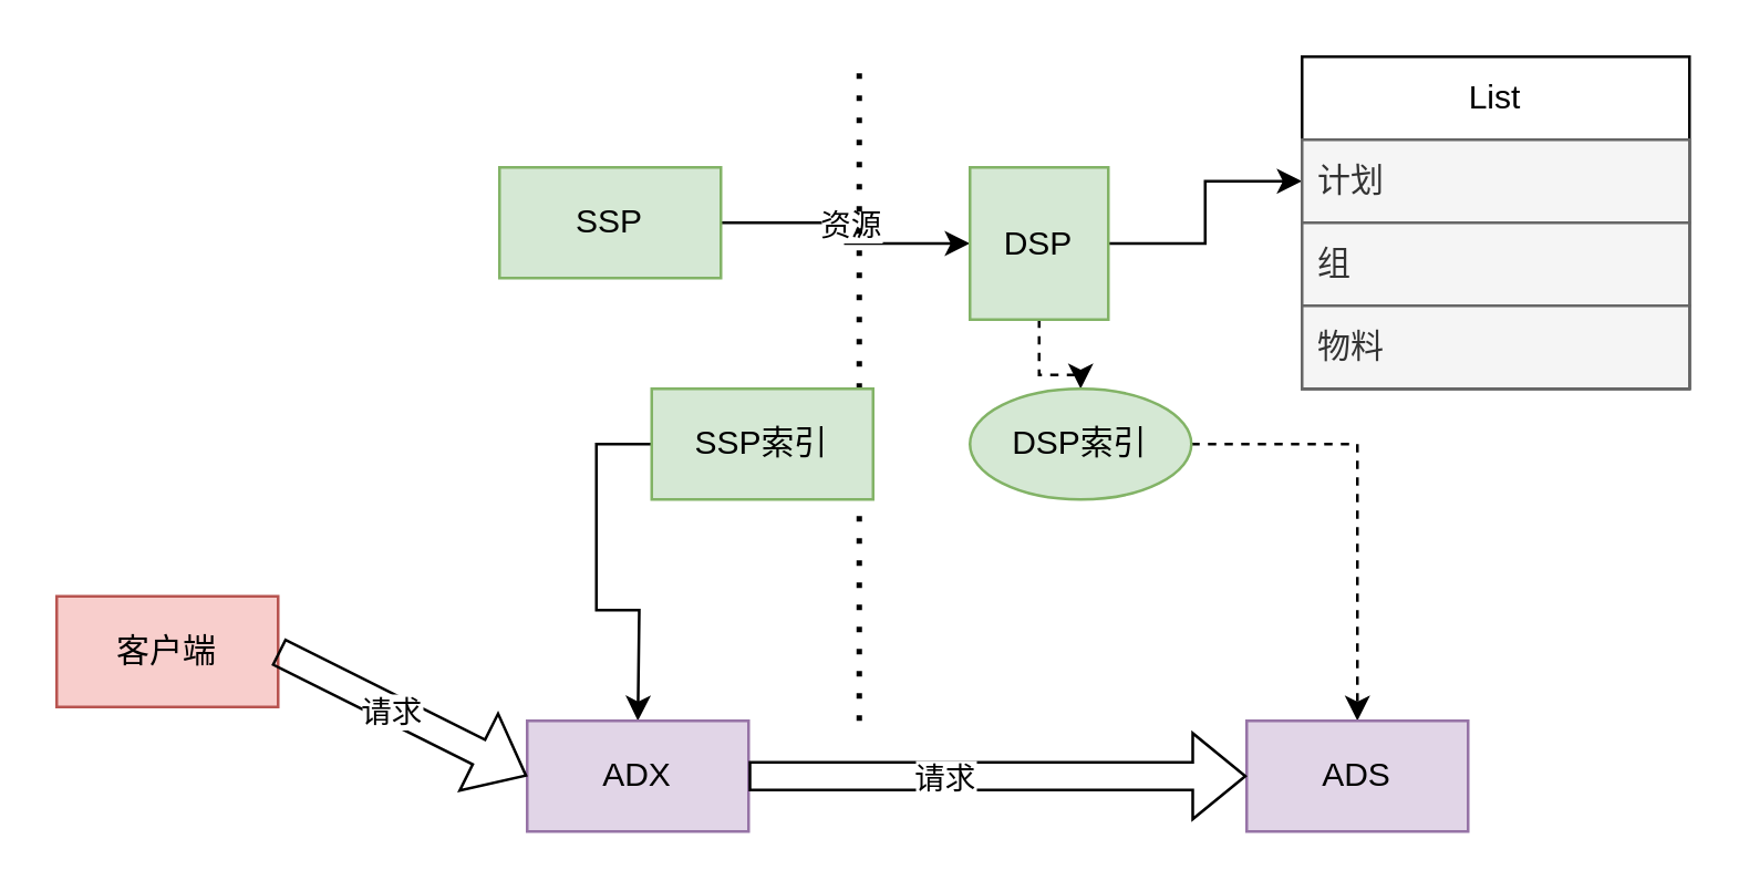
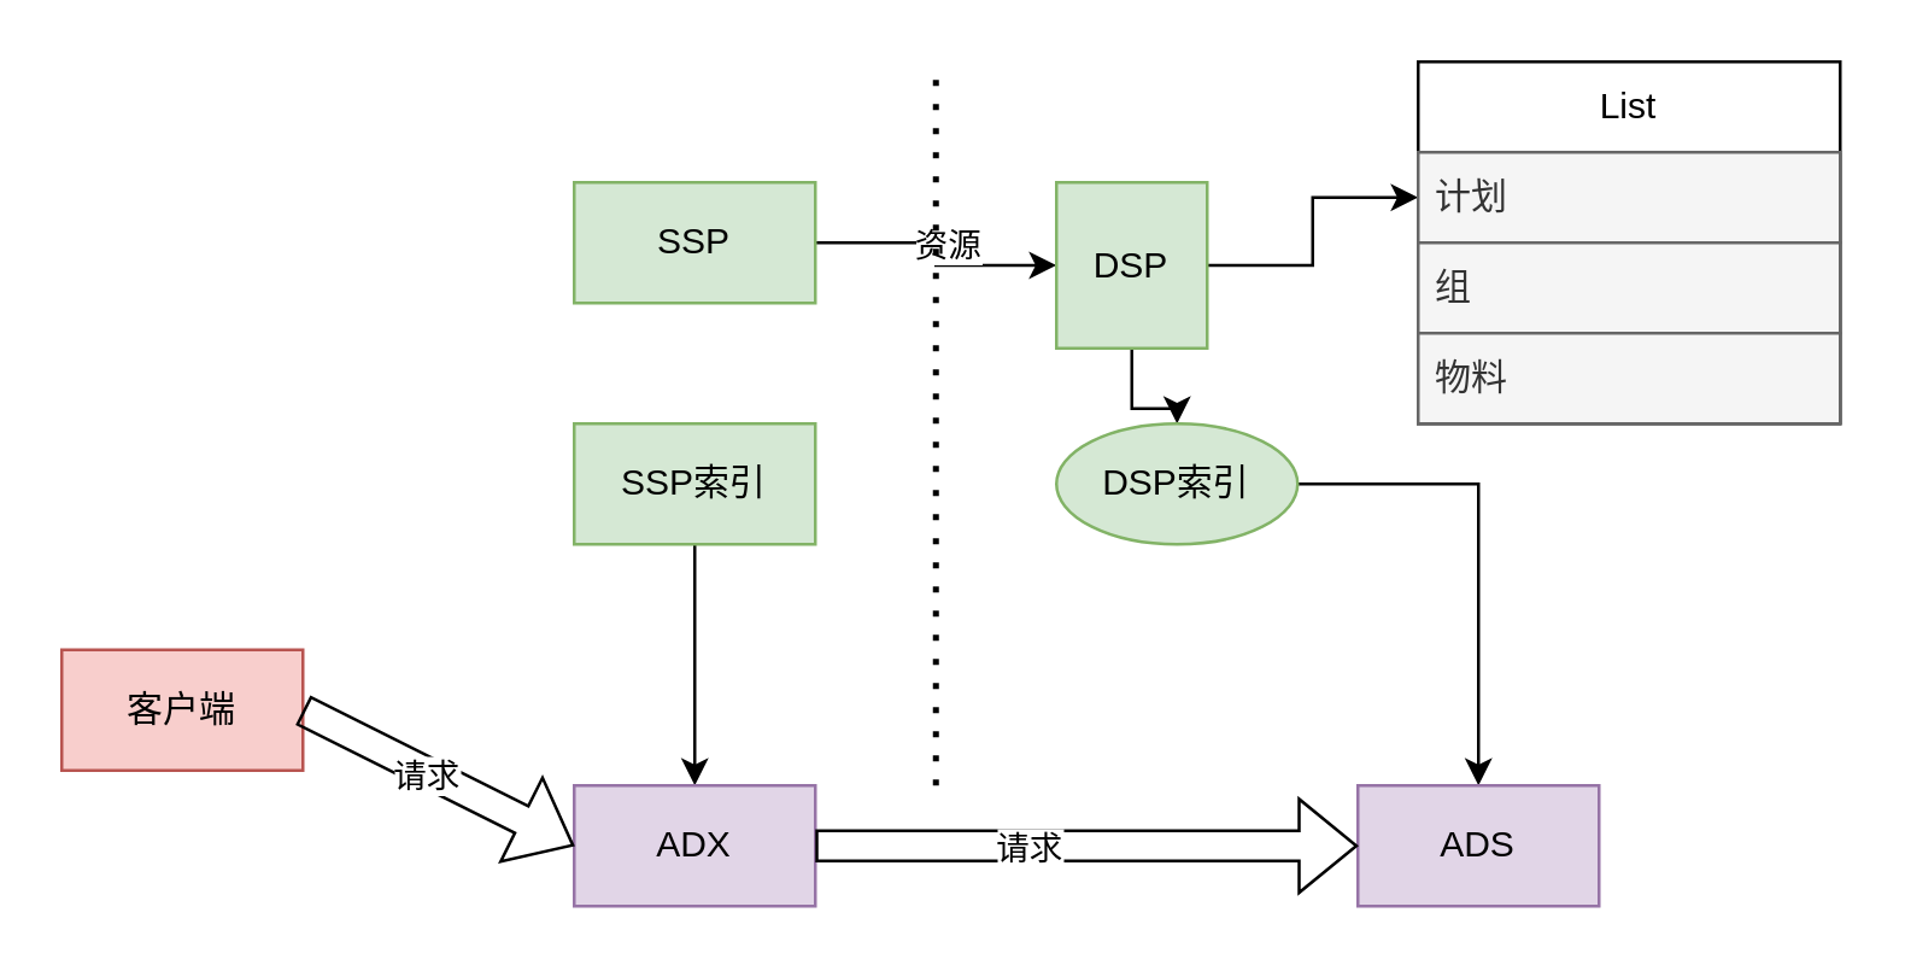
- <mxCell id="4" value="SSP" style="rounded=0;whiteSpace=wrap;html=1;fillColor=#d5e8d4;strokeColor=#82b366;" vertex="1" parent="1"><mxGeometry x="180" y="60" width="80" height="40" as="geometry" /></mxCell>
+ <mxCell id="4" value="SSP" style="rounded=0;whiteSpace=wrap;html=1;fillColor=#d5e8d4;strokeColor=#82b366;" vertex="1" parent="1"><mxGeometry x="190" y="60" width="80" height="40" as="geometry" /></mxCell>
- <mxCell id="5" style="edgeStyle=orthogonalEdgeStyle;rounded=0;orthogonalLoop=1;jettySize=auto;html=1;dashed=1;" edge="1" parent="1" source="7" target="12"><mxGeometry relative="1" as="geometry" /></mxCell>
+ <mxCell id="5" style="edgeStyle=orthogonalEdgeStyle;rounded=0;orthogonalLoop=1;jettySize=auto;html=1;" edge="1" parent="1" source="7" target="12"><mxGeometry relative="1" as="geometry" /></mxCell>
- <mxCell id="10" value="SSP索引" style="rounded=0;whiteSpace=wrap;html=1;fillColor=#d5e8d4;strokeColor=#82b366;" vertex="1" parent="1"><mxGeometry x="235" y="140" width="80" height="40" as="geometry" /></mxCell>
+ <mxCell id="10" value="SSP索引" style="rounded=0;whiteSpace=wrap;html=1;fillColor=#d5e8d4;strokeColor=#82b366;" vertex="1" parent="1"><mxGeometry x="190" y="140" width="80" height="40" as="geometry" /></mxCell>
- <mxCell id="11" style="edgeStyle=orthogonalEdgeStyle;rounded=0;orthogonalLoop=1;jettySize=auto;html=1;dashed=1;" edge="1" parent="1" source="12" target="14"><mxGeometry relative="1" as="geometry" /></mxCell>
+ <mxCell id="11" style="edgeStyle=orthogonalEdgeStyle;rounded=0;orthogonalLoop=1;jettySize=auto;html=1;" edge="1" parent="1" source="12" target="14"><mxGeometry relative="1" as="geometry" /></mxCell>
